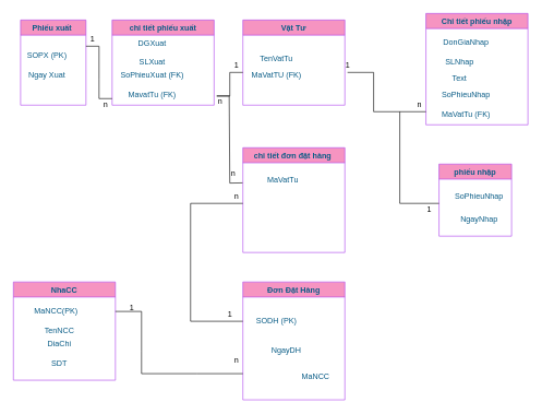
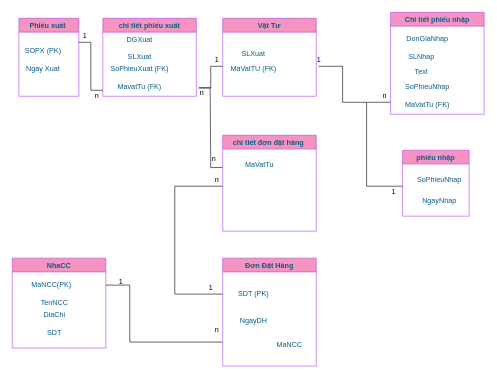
- <mxCell id="10" value="TenVatTu" style="text;html=1;align=center;verticalAlign=middle;resizable=0;points=[];autosize=1;strokeColor=none;fillColor=none;fontColor=#095C86;" parent="9" vertex="1"><mxGeometry x="16" y="45" width="70" height="30" as="geometry" /></mxCell>
+ <mxCell id="10" value="SLXuat" style="text;html=1;align=center;verticalAlign=middle;resizable=0;points=[];autosize=1;strokeColor=none;fillColor=none;fontColor=#095C86;" parent="9" vertex="1"><mxGeometry x="16" y="45" width="70" height="30" as="geometry" /></mxCell>
- <mxCell id="19" value="SODH (PK)" style="text;html=1;align=center;verticalAlign=middle;resizable=0;points=[];autosize=1;strokeColor=none;fillColor=none;fontColor=#095C86;" parent="18" vertex="1"><mxGeometry x="6" y="45" width="90" height="30" as="geometry" /></mxCell>
+ <mxCell id="19" value="SDT (PK)" style="text;html=1;align=center;verticalAlign=middle;resizable=0;points=[];autosize=1;strokeColor=none;fillColor=none;fontColor=#095C86;" parent="18" vertex="1"><mxGeometry x="6" y="45" width="90" height="30" as="geometry" /></mxCell>
- <mxCell id="20" value="NgayDH" style="text;html=1;align=center;verticalAlign=middle;resizable=0;points=[];autosize=1;strokeColor=none;fillColor=none;fontColor=#095C86;" parent="18" vertex="1"><mxGeometry x="31" y="90" width="70" height="30" as="geometry" /></mxCell>
+ <mxCell id="20" value="NgayDH" style="text;html=1;align=center;verticalAlign=middle;resizable=0;points=[];autosize=1;strokeColor=none;fillColor=none;fontColor=#095C86;" parent="18" vertex="1"><mxGeometry x="16" y="90" width="70" height="30" as="geometry" /></mxCell>
